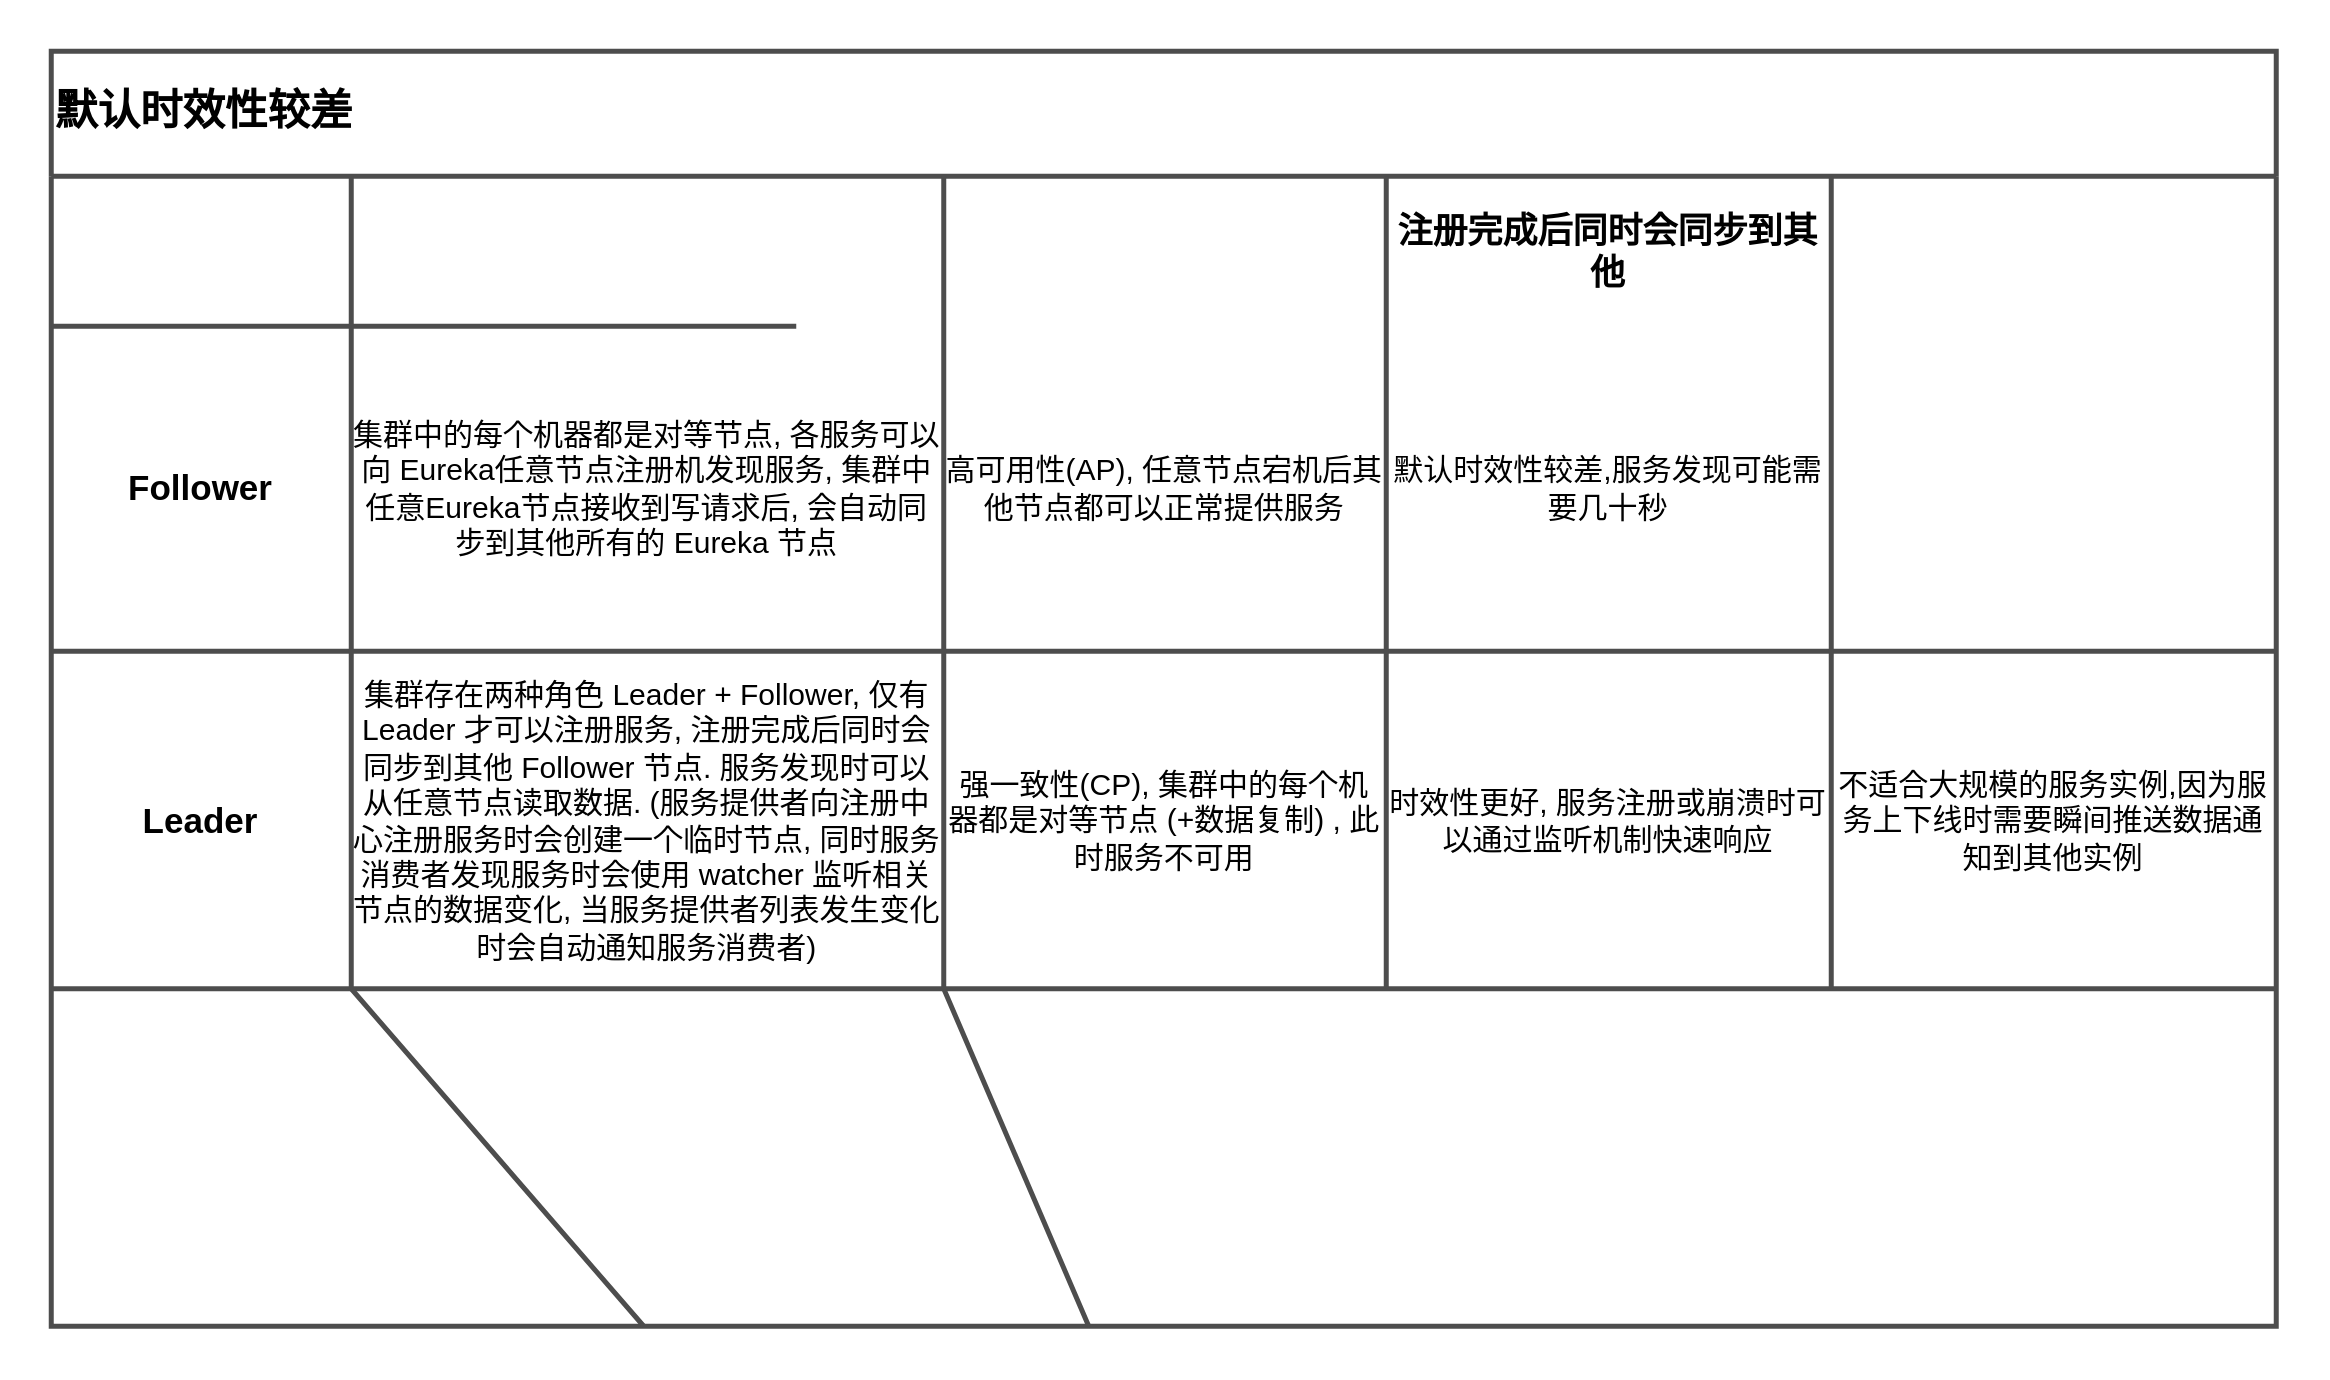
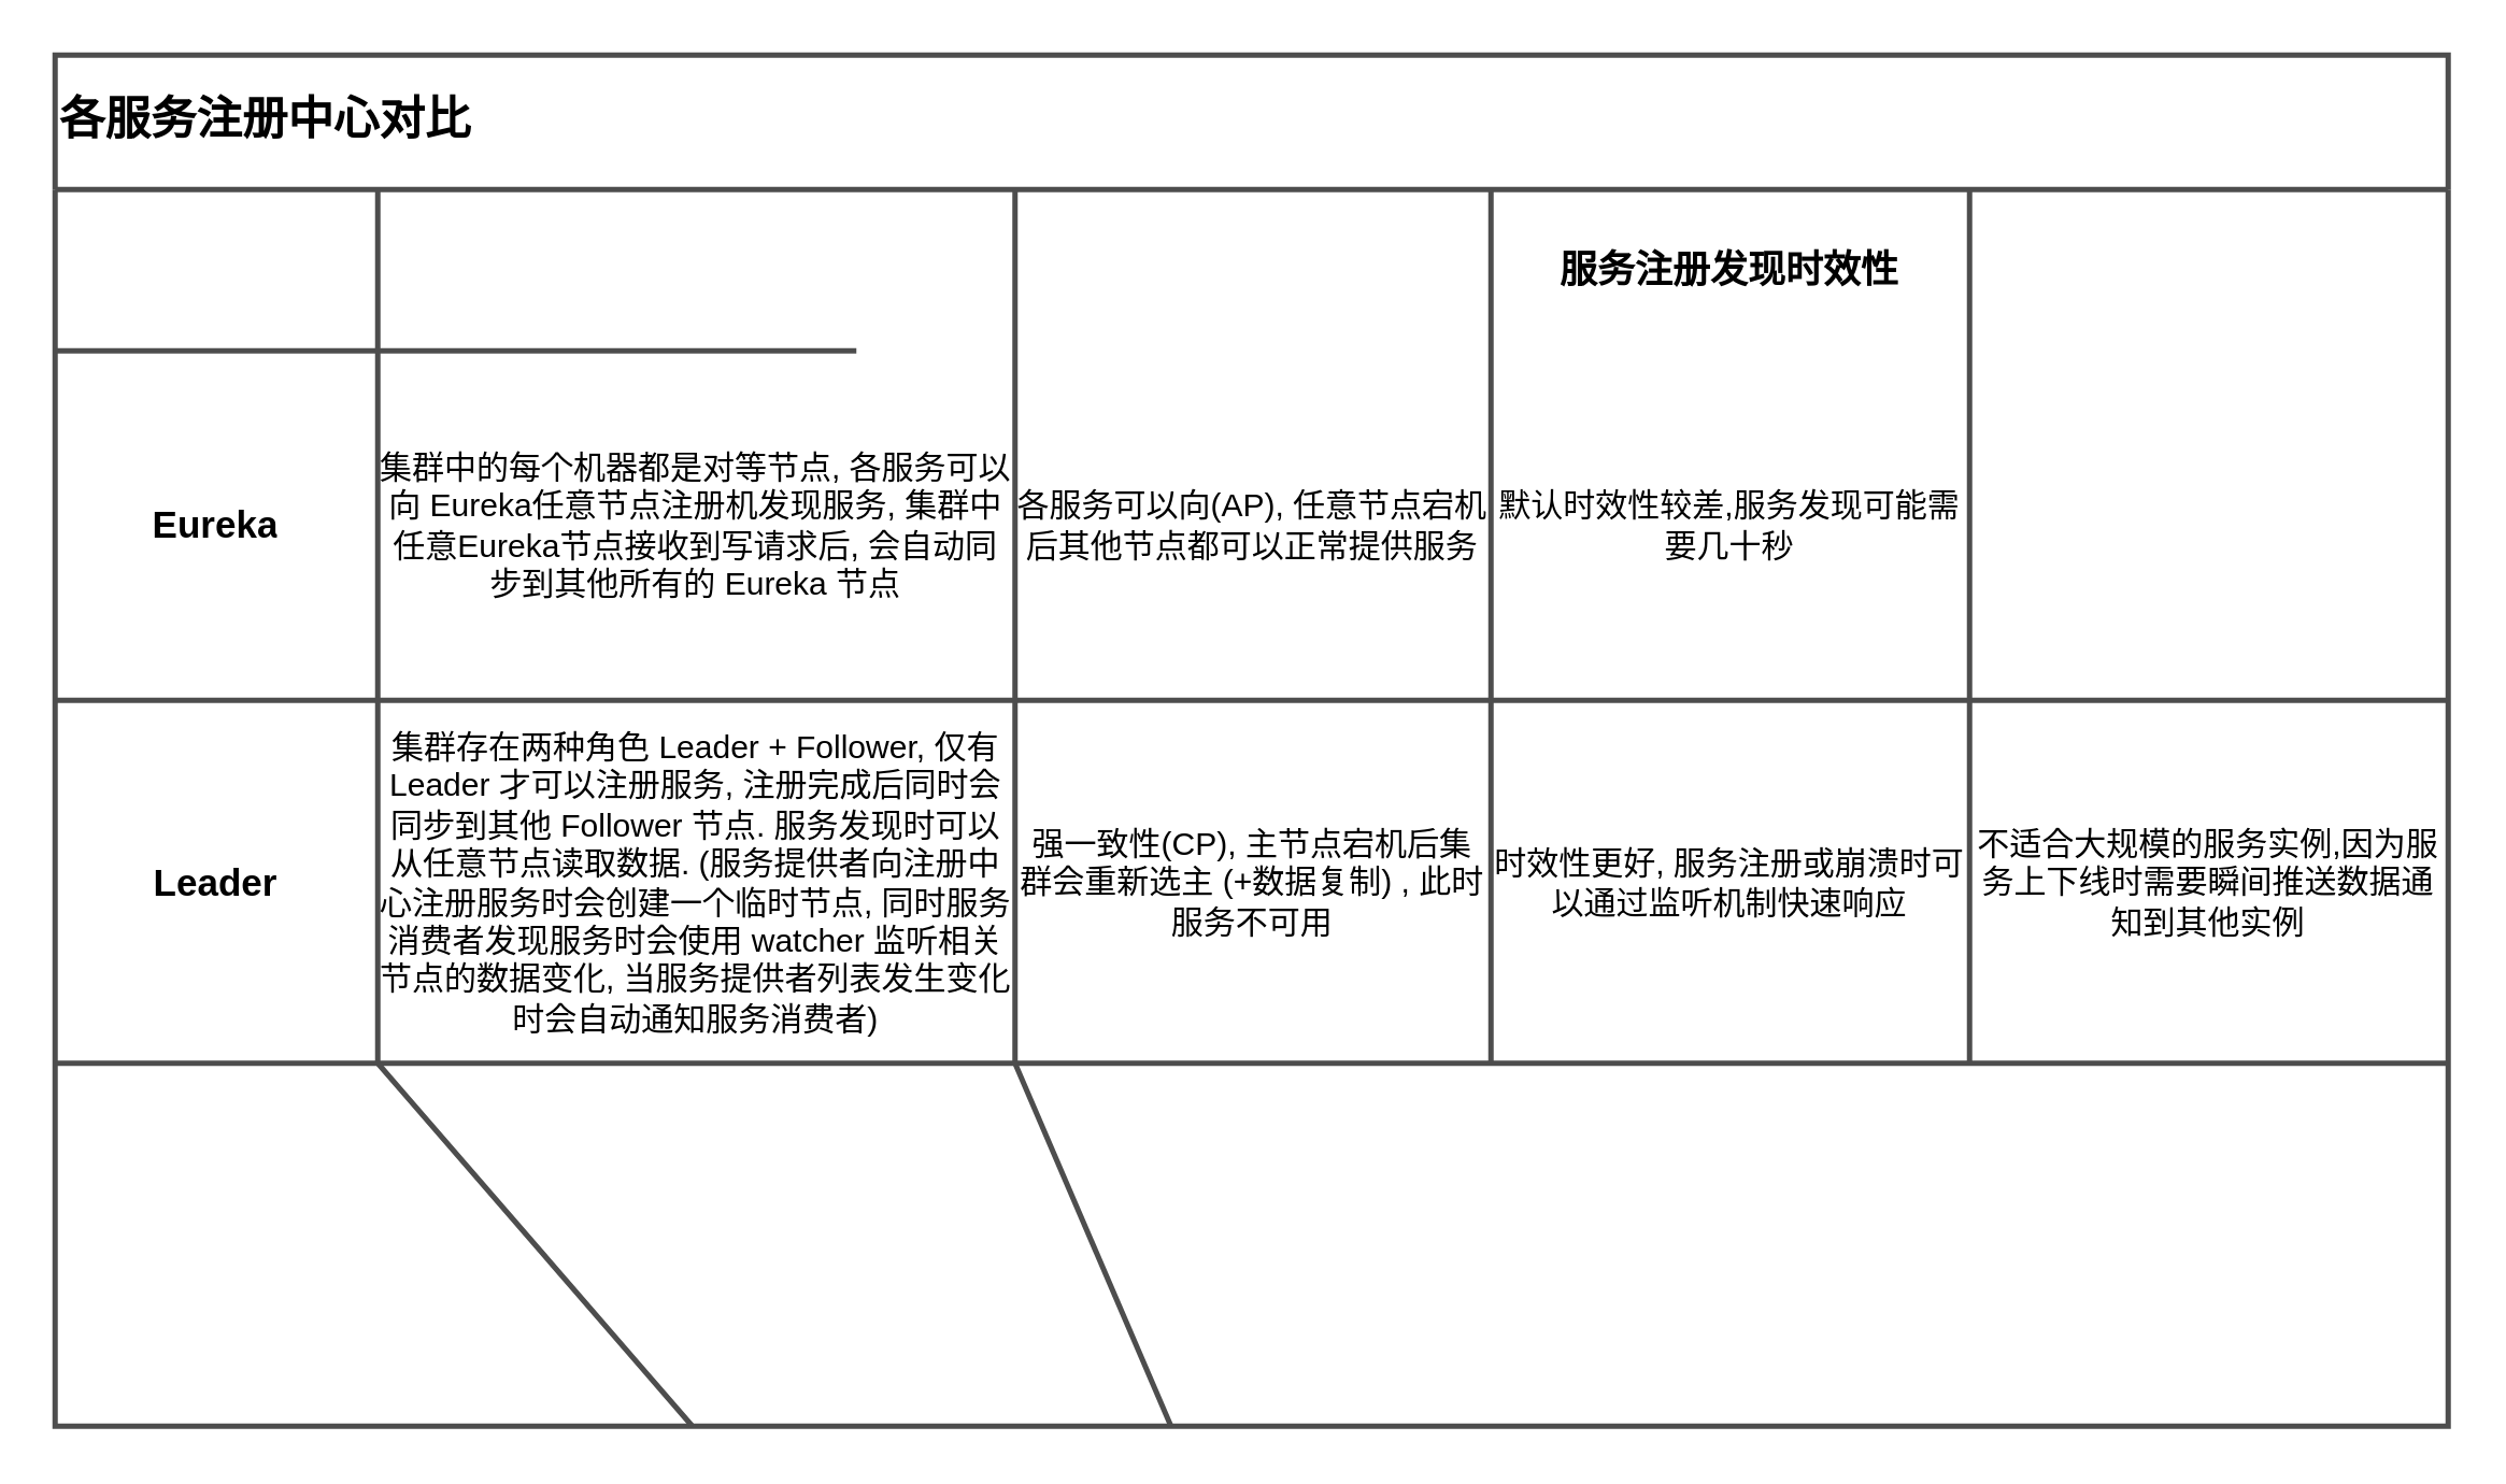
- <mxCell id="2" value="默认时效性较差" style="shape=table;html=1;whiteSpace=wrap;startSize=50;container=1;collapsible=0;childLayout=tableLayout;fontStyle=1;align=left;fontSize=17;strokeWidth=2;strokeColor=#4D4D4D;" vertex="1" parent="1"><mxGeometry x="20" y="20" width="890" height="510" as="geometry" /></mxCell>
+ <mxCell id="2" value="各服务注册中心对比" style="shape=table;html=1;whiteSpace=wrap;startSize=50;container=1;collapsible=0;childLayout=tableLayout;fontStyle=1;align=left;fontSize=17;strokeWidth=2;strokeColor=#4D4D4D;" vertex="1" parent="1"><mxGeometry x="20" y="20" width="890" height="510" as="geometry" /></mxCell>
- <mxCell id="5" value="注册完成后同时会同步到其他" style="shape=partialRectangle;html=1;whiteSpace=wrap;connectable=0;fillColor=none;top=0;left=0;bottom=0;right=0;overflow=hidden;fontStyle=1;fontSize=14;" vertex="1" parent="3"><mxGeometry x="534" width="178" height="60" as="geometry" /></mxCell>
+ <mxCell id="5" value="服务注册发现时效性" style="shape=partialRectangle;html=1;whiteSpace=wrap;connectable=0;fillColor=none;top=0;left=0;bottom=0;right=0;overflow=hidden;fontStyle=1;fontSize=14;" vertex="1" parent="3"><mxGeometry x="534" width="178" height="60" as="geometry" /></mxCell>
- <mxCell id="7" value="Follower" style="shape=partialRectangle;html=1;whiteSpace=wrap;connectable=0;fillColor=none;top=0;left=0;bottom=0;right=0;overflow=hidden;fontStyle=1;fontSize=14;" vertex="1" parent="6"><mxGeometry width="120" height="130" as="geometry" /></mxCell>
+ <mxCell id="7" value="Eureka" style="shape=partialRectangle;html=1;whiteSpace=wrap;connectable=0;fillColor=none;top=0;left=0;bottom=0;right=0;overflow=hidden;fontStyle=1;fontSize=14;" vertex="1" parent="6"><mxGeometry width="120" height="130" as="geometry" /></mxCell>
- <mxCell id="9" value="高可用性(AP), 任意节点宕机后其他节点都可以正常提供服务" style="shape=partialRectangle;html=1;whiteSpace=wrap;connectable=0;fillColor=none;top=0;left=0;bottom=0;right=0;overflow=hidden;" vertex="1" parent="6"><mxGeometry x="357" width="177" height="130" as="geometry" /></mxCell>
+ <mxCell id="9" value="各服务可以向(AP), 任意节点宕机后其他节点都可以正常提供服务" style="shape=partialRectangle;html=1;whiteSpace=wrap;connectable=0;fillColor=none;top=0;left=0;bottom=0;right=0;overflow=hidden;" vertex="1" parent="6"><mxGeometry x="357" width="177" height="130" as="geometry" /></mxCell>
- <mxCell id="15" value="强一致性(CP), 集群中的每个机器都是对等节点 (+数据复制) , 此时服务不可用" style="shape=partialRectangle;html=1;whiteSpace=wrap;connectable=0;fillColor=none;top=0;left=0;bottom=0;right=0;overflow=hidden;" vertex="1" parent="12"><mxGeometry x="357" width="177" height="135" as="geometry" /></mxCell>
+ <mxCell id="15" value="强一致性(CP), 主节点宕机后集群会重新选主 (+数据复制) , 此时服务不可用" style="shape=partialRectangle;html=1;whiteSpace=wrap;connectable=0;fillColor=none;top=0;left=0;bottom=0;right=0;overflow=hidden;" vertex="1" parent="12"><mxGeometry x="357" width="177" height="135" as="geometry" /></mxCell>
